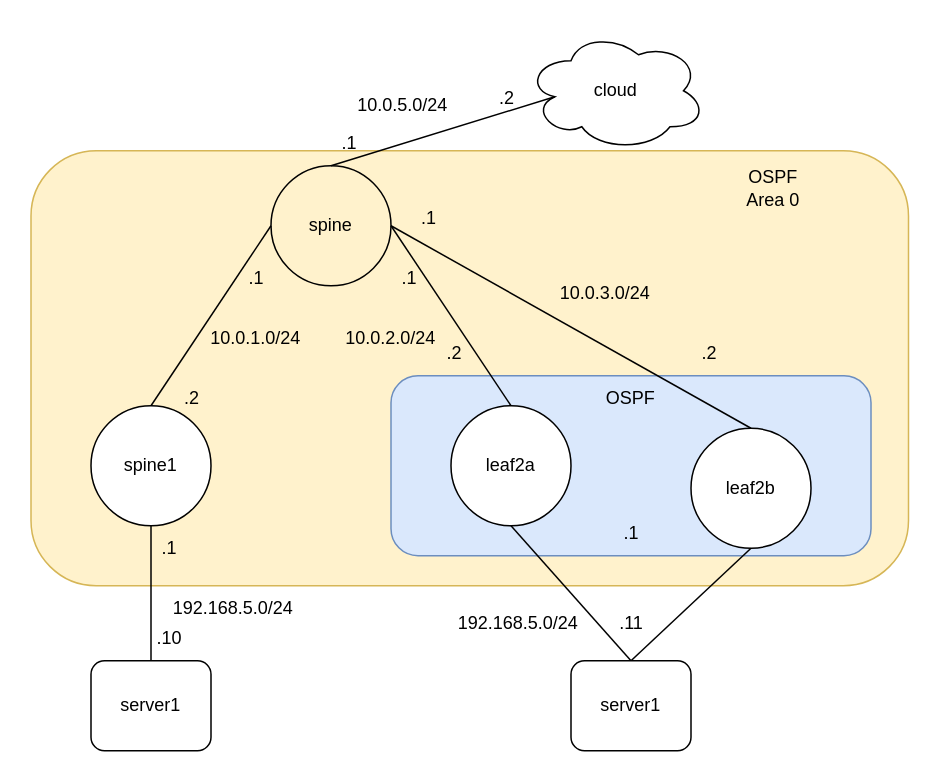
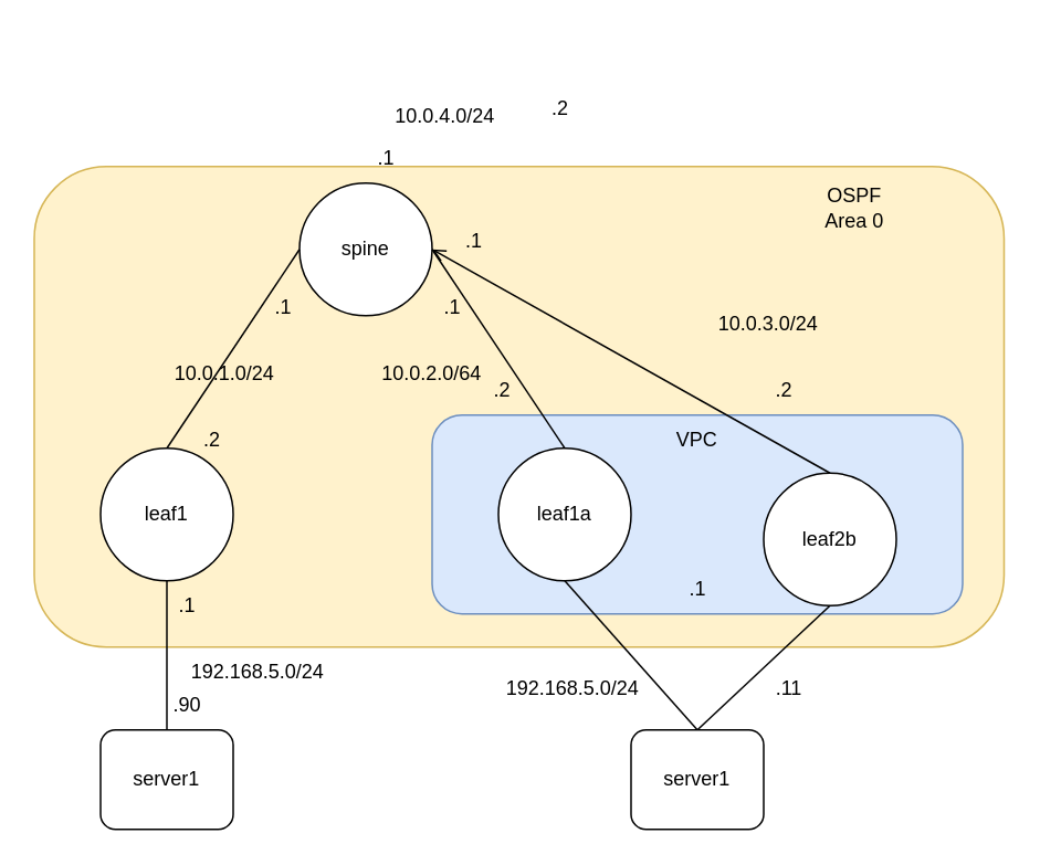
- <mxCell id="16" value="cloud" style="ellipse;shape=cloud;whiteSpace=wrap;html=1;" vertex="1" parent="1"><mxGeometry x="350" y="20" width="120" height="80" as="geometry" /></mxCell>
- <mxCell id="28" value="10.0.5.0/24" style="text;html=1;strokeColor=none;fillColor=none;align=center;verticalAlign=middle;whiteSpace=wrap;rounded=0;" vertex="1" parent="1"><mxGeometry x="238" y="55" width="60" height="30" as="geometry" /></mxCell>
+ <mxCell id="28" value="10.0.4.0/24" style="text;html=1;strokeColor=none;fillColor=none;align=center;verticalAlign=middle;whiteSpace=wrap;rounded=0;" vertex="1" parent="1"><mxGeometry x="238" y="55" width="60" height="30" as="geometry" /></mxCell>
- <mxCell id="17" value="" style="endArrow=none;html=1;rounded=0;entryX=0.16;entryY=0.55;entryDx=0;entryDy=0;entryPerimeter=0;exitX=0.5;exitY=0;exitDx=0;exitDy=0;" edge="1" parent="1" source="4" target="16"><mxGeometry width="50" height="50" relative="1" as="geometry"><mxPoint x="260" y="270" as="sourcePoint" /><mxPoint x="310" y="220" as="targetPoint" /></mxGeometry></mxCell>
- <mxCell id="4" value="spine" style="ellipse;whiteSpace=wrap;html=1;aspect=fixed;fillColor=#fff2cc;" vertex="1" parent="1"><mxGeometry x="180" y="110" width="80" height="80" as="geometry" /></mxCell>
+ <mxCell id="4" value="spine" style="ellipse;whiteSpace=wrap;html=1;aspect=fixed;" vertex="1" parent="1"><mxGeometry x="180" y="110" width="80" height="80" as="geometry" /></mxCell>
- <mxCell id="9" style="rounded=0;orthogonalLoop=1;jettySize=auto;html=1;exitX=0.5;exitY=0;exitDx=0;exitDy=0;entryX=1;entryY=0.5;entryDx=0;entryDy=0;endArrow=none;endFill=0;" edge="1" parent="1" source="10" target="4"><mxGeometry relative="1" as="geometry" /></mxCell>
+ <mxCell id="9" style="rounded=0;orthogonalLoop=1;jettySize=auto;html=1;exitX=0.5;exitY=0;exitDx=0;exitDy=0;entryX=1;entryY=0.5;entryDx=0;entryDy=0;endArrow=open;endFill=0;" edge="1" parent="1" source="10" target="4"><mxGeometry relative="1" as="geometry" /></mxCell>
- <mxCell id="19" value="10.0.3.0/24" style="text;html=1;strokeColor=none;fillColor=none;align=center;verticalAlign=middle;whiteSpace=wrap;rounded=0;" vertex="1" parent="1"><mxGeometry x="372.5" y="180" width="60" height="30" as="geometry" /></mxCell>
+ <mxCell id="19" value="10.0.3.0/24" style="text;html=1;strokeColor=none;fillColor=none;align=center;verticalAlign=middle;whiteSpace=wrap;rounded=0;" vertex="1" parent="1"><mxGeometry x="432.5" y="180" width="60" height="30" as="geometry" /></mxCell>
- <mxCell id="20" value="10.0.1.0/24" style="text;html=1;strokeColor=none;fillColor=none;align=center;verticalAlign=middle;whiteSpace=wrap;rounded=0;" vertex="1" parent="1"><mxGeometry x="140" y="210" width="60" height="30" as="geometry" /></mxCell>
+ <mxCell id="20" value="10.0.1.0/24" style="text;html=1;strokeColor=none;fillColor=none;align=center;verticalAlign=middle;whiteSpace=wrap;rounded=0;" vertex="1" parent="1"><mxGeometry x="105" y="210" width="60" height="30" as="geometry" /></mxCell>
- <mxCell id="18" value="10.0.2.0/24" style="text;html=1;strokeColor=none;fillColor=none;align=center;verticalAlign=middle;whiteSpace=wrap;rounded=0;" vertex="1" parent="1"><mxGeometry x="230" y="210" width="60" height="30" as="geometry" /></mxCell>
+ <mxCell id="18" value="10.0.2.0/64" style="text;html=1;strokeColor=none;fillColor=none;align=center;verticalAlign=middle;whiteSpace=wrap;rounded=0;" vertex="1" parent="1"><mxGeometry x="230" y="210" width="60" height="30" as="geometry" /></mxCell>
- <mxCell id="36" value="OSPF" style="text;html=1;strokeColor=none;fillColor=none;align=center;verticalAlign=middle;whiteSpace=wrap;rounded=0;" vertex="1" parent="1"><mxGeometry x="390" y="250" width="60" height="30" as="geometry" /></mxCell>
+ <mxCell id="36" value="VPC" style="text;html=1;strokeColor=none;fillColor=none;align=center;verticalAlign=middle;whiteSpace=wrap;rounded=0;" vertex="1" parent="1"><mxGeometry x="390" y="250" width="60" height="30" as="geometry" /></mxCell>
- <mxCell id="6" value="spine1" style="ellipse;whiteSpace=wrap;html=1;aspect=fixed;" vertex="1" parent="1"><mxGeometry x="60" y="270" width="80" height="80" as="geometry" /></mxCell>
+ <mxCell id="6" value="leaf1" style="ellipse;whiteSpace=wrap;html=1;aspect=fixed;" vertex="1" parent="1"><mxGeometry x="60" y="270" width="80" height="80" as="geometry" /></mxCell>
- <mxCell id="8" value="leaf2a" style="ellipse;whiteSpace=wrap;html=1;aspect=fixed;" vertex="1" parent="1"><mxGeometry x="300" y="270" width="80" height="80" as="geometry" /></mxCell>
+ <mxCell id="8" value="leaf1a" style="ellipse;whiteSpace=wrap;html=1;aspect=fixed;" vertex="1" parent="1"><mxGeometry x="300" y="270" width="80" height="80" as="geometry" /></mxCell>
- <mxCell id="34" value=".11" style="text;html=1;strokeColor=none;fillColor=none;align=center;verticalAlign=middle;whiteSpace=wrap;rounded=0;" vertex="1" parent="1"><mxGeometry x="407.5" y="400" width="25" height="30" as="geometry" /></mxCell>
+ <mxCell id="34" value=".11" style="text;html=1;strokeColor=none;fillColor=none;align=center;verticalAlign=middle;whiteSpace=wrap;rounded=0;" vertex="1" parent="1"><mxGeometry x="462.5" y="400" width="25" height="30" as="geometry" /></mxCell>
- <mxCell id="33" value=".10" style="text;html=1;strokeColor=none;fillColor=none;align=center;verticalAlign=middle;whiteSpace=wrap;rounded=0;" vertex="1" parent="1"><mxGeometry x="100" y="410" width="25" height="30" as="geometry" /></mxCell>
+ <mxCell id="33" value=".90" style="text;html=1;strokeColor=none;fillColor=none;align=center;verticalAlign=middle;whiteSpace=wrap;rounded=0;" vertex="1" parent="1"><mxGeometry x="100" y="410" width="25" height="30" as="geometry" /></mxCell>
